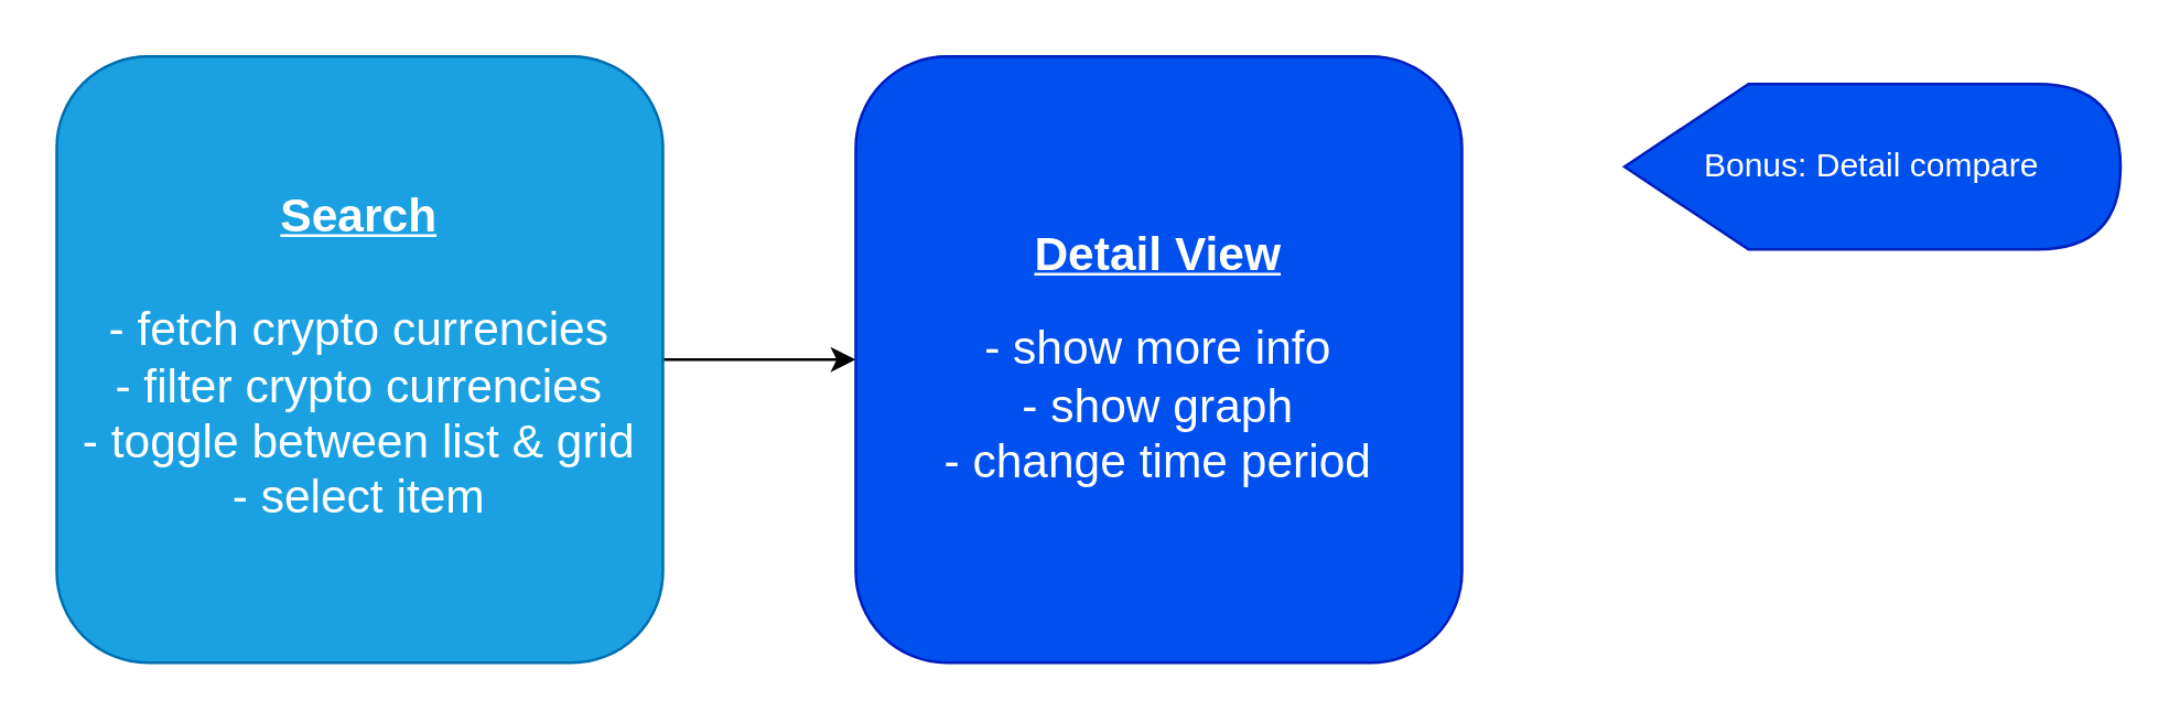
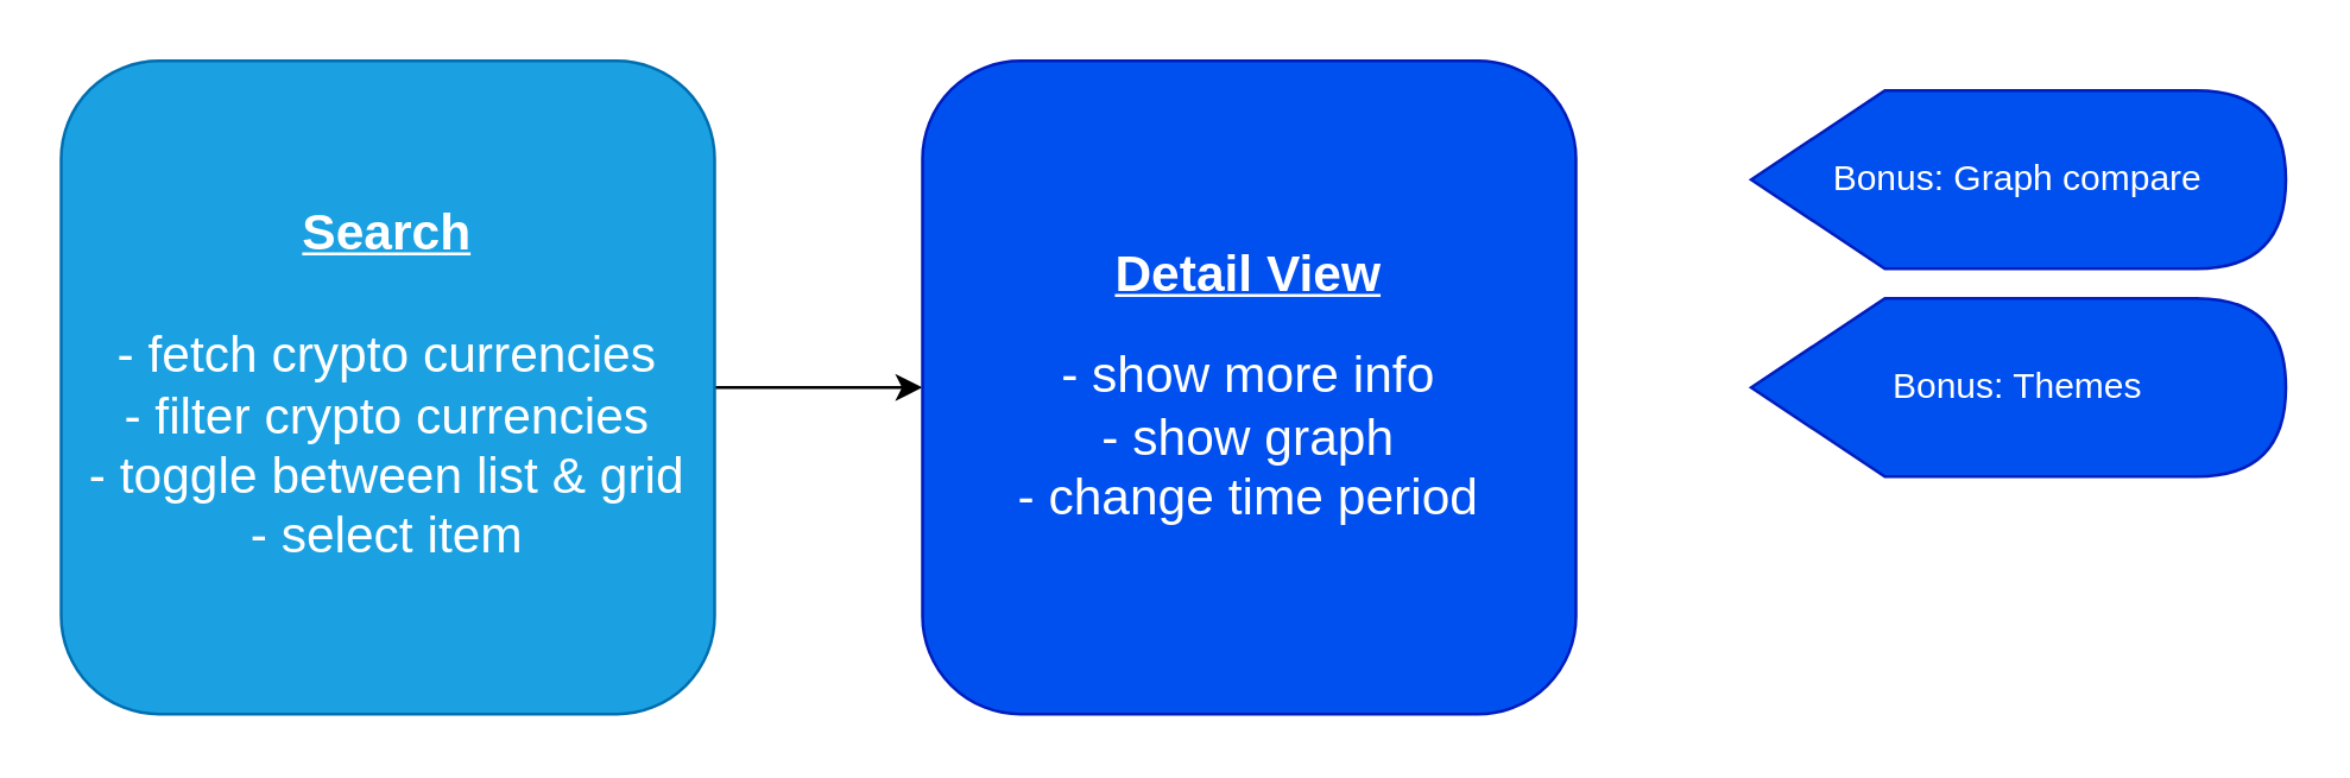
- <mxCell id="5" value="Bonus: Detail compare" style="shape=display;whiteSpace=wrap;html=1;rounded=1;fillColor=#0050ef;strokeColor=#001DBC;fontColor=#ffffff;" vertex="1" parent="1"><mxGeometry x="589" y="30" width="180" height="60" as="geometry" /></mxCell>
+ <mxCell id="5" value="Bonus: Graph compare" style="shape=display;whiteSpace=wrap;html=1;rounded=1;fillColor=#0050ef;strokeColor=#001DBC;fontColor=#ffffff;" vertex="1" parent="1"><mxGeometry x="589" y="30" width="180" height="60" as="geometry" /></mxCell>
+ <mxCell id="6" value="Bonus: Themes" style="shape=display;whiteSpace=wrap;html=1;rounded=1;fillColor=#0050ef;strokeColor=#001DBC;fontColor=#ffffff;" vertex="1" parent="1"><mxGeometry x="589" y="100" width="180" height="60" as="geometry" /></mxCell>
